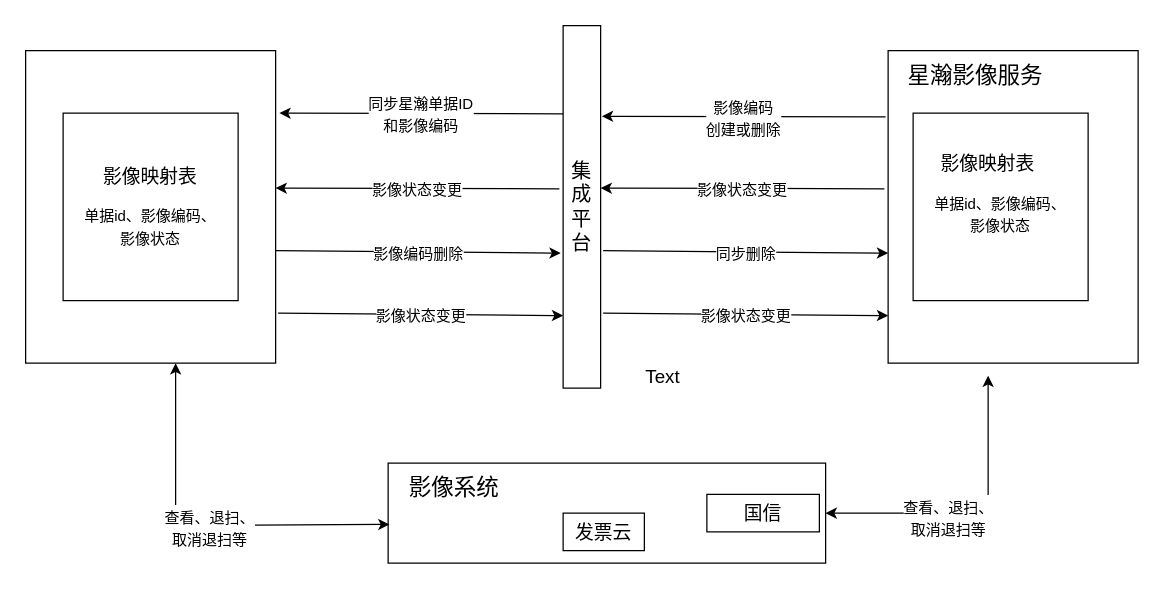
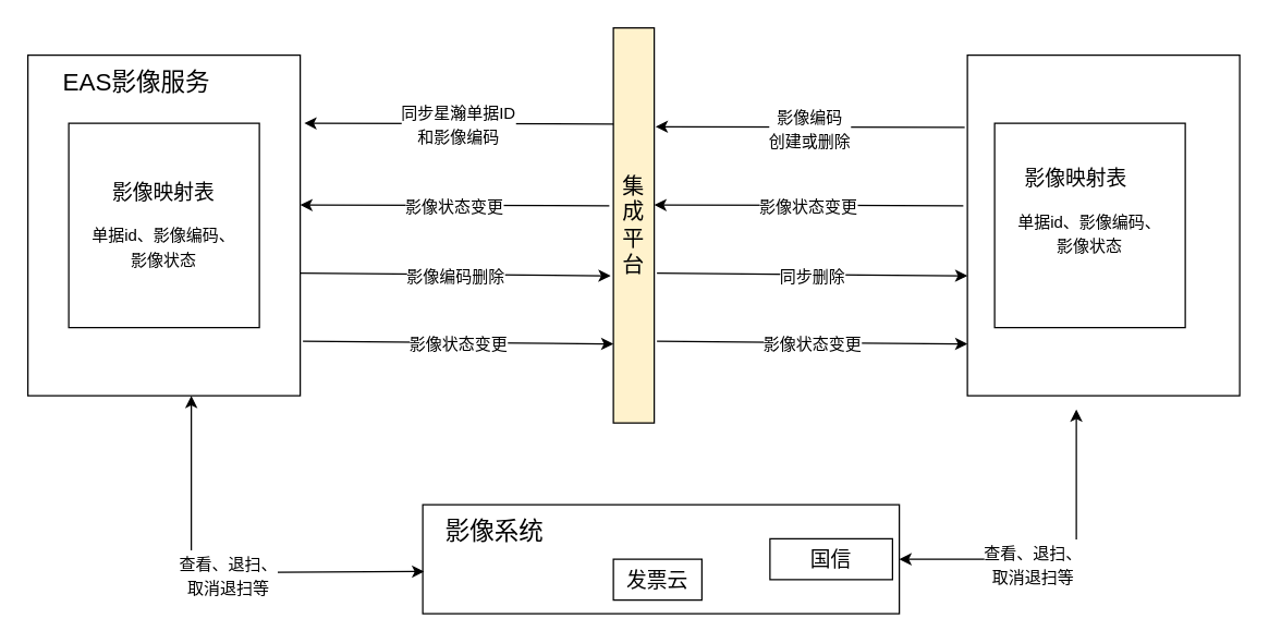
+ <mxCell id="3" value="&lt;font style=&quot;font-size: 18px&quot;&gt;EAS影像服务&lt;/font&gt;" style="text;html=1;strokeColor=none;fillColor=none;align=center;verticalAlign=middle;whiteSpace=wrap;rounded=0;" vertex="1" parent="1"><mxGeometry x="40" y="50" width="120" height="20" as="geometry" /></mxCell>
- <mxCell id="8" value="&lt;font style=&quot;font-size: 18px&quot;&gt;星瀚影像服务&lt;/font&gt;" style="text;html=1;strokeColor=none;fillColor=none;align=center;verticalAlign=middle;whiteSpace=wrap;rounded=0;" vertex="1" parent="1"><mxGeometry x="720" y="50" width="120" height="20" as="geometry" /></mxCell>
- <mxCell id="12" value="&lt;font style=&quot;font-size: 16px&quot;&gt;集成平台&lt;/font&gt;" style="rounded=0;whiteSpace=wrap;html=1;fontSize=15;" vertex="1" parent="1"><mxGeometry x="450" y="20" width="30" height="290" as="geometry" /></mxCell>
+ <mxCell id="12" value="&lt;font style=&quot;font-size: 16px&quot;&gt;集成平台&lt;/font&gt;" style="rounded=0;whiteSpace=wrap;html=1;fontSize=15;fillColor=#fff2cc;" vertex="1" parent="1"><mxGeometry x="450" y="20" width="30" height="290" as="geometry" /></mxCell>
- <mxCell id="23" value="Text" style="text;html=1;strokeColor=none;fillColor=none;align=center;verticalAlign=middle;whiteSpace=wrap;rounded=0;fontSize=15;" vertex="1" parent="1"><mxGeometry x="510" y="290" width="40" height="20" as="geometry" /></mxCell>
